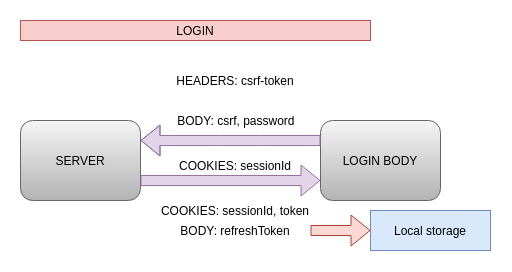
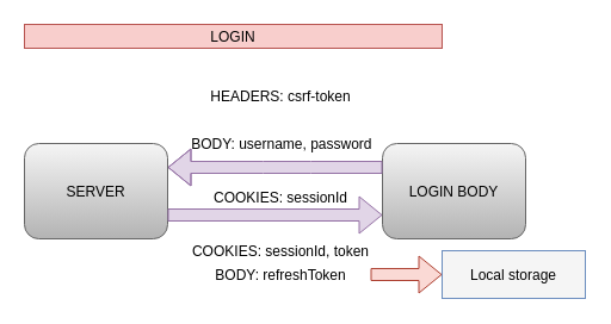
- <mxCell id="6" value="BODY: csrf, password " style="text;align=center;verticalAlign=middle;rounded=0;fontFamily=Helvetica;absoluteArcSize=0;fillColor=none;fontColor=#000000;" parent="1" vertex="1"><mxGeometry x="130" y="110" width="215" height="20" as="geometry" /></mxCell>
+ <mxCell id="6" value="BODY: username, password " style="text;align=center;verticalAlign=middle;rounded=0;fontFamily=Helvetica;absoluteArcSize=0;fillColor=none;fontColor=#000000;" parent="1" vertex="1"><mxGeometry x="130" y="110" width="215" height="20" as="geometry" /></mxCell>
- <mxCell id="12" value="Local storage" style="rounded=0;fontFamily=Helvetica;strokeColor=#6c8ebf;fillColor=#dae8fc;fontColor=#000000;" parent="1" vertex="1"><mxGeometry x="370" y="210" width="120" height="40" as="geometry" /></mxCell>
+ <mxCell id="12" value="Local storage" style="rounded=0;fontFamily=Helvetica;strokeColor=#6c8ebf;fillColor=#f5f5f5;fontColor=#000000;" parent="1" vertex="1"><mxGeometry x="370" y="210" width="120" height="40" as="geometry" /></mxCell>
